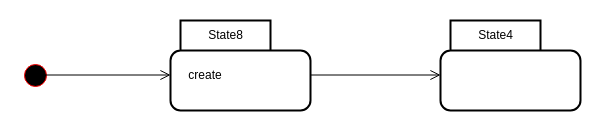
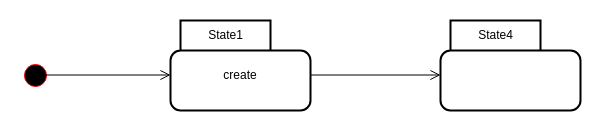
- <mxCell id="4" value="State8" style="shape=folder;align=center;verticalAlign=middle;fontStyle=0;tabWidth=100;tabHeight=30;tabPosition=left;html=1;boundedLbl=1;labelInHeader=1;rounded=1;absoluteArcSize=1;arcSize=10;strokeWidth=2;" vertex="1" parent="1"><mxGeometry x="170" y="20" width="140" height="90" as="geometry" /></mxCell>
+ <mxCell id="4" value="State1" style="shape=folder;align=center;verticalAlign=middle;fontStyle=0;tabWidth=100;tabHeight=30;tabPosition=left;html=1;boundedLbl=1;labelInHeader=1;rounded=1;absoluteArcSize=1;arcSize=10;strokeWidth=2;" vertex="1" parent="1"><mxGeometry x="170" y="20" width="140" height="90" as="geometry" /></mxCell>
- <mxCell id="5" value="create" style="text;html=1;strokeColor=none;fillColor=none;align=center;verticalAlign=middle;whiteSpace=wrap;rounded=0;" vertex="1" parent="1"><mxGeometry x="175" y="60" width="60" height="30" as="geometry" /></mxCell>
+ <mxCell id="5" value="create" style="text;html=1;strokeColor=none;fillColor=none;align=center;verticalAlign=middle;whiteSpace=wrap;rounded=0;" vertex="1" parent="1"><mxGeometry x="210" y="60" width="60" height="30" as="geometry" /></mxCell>
